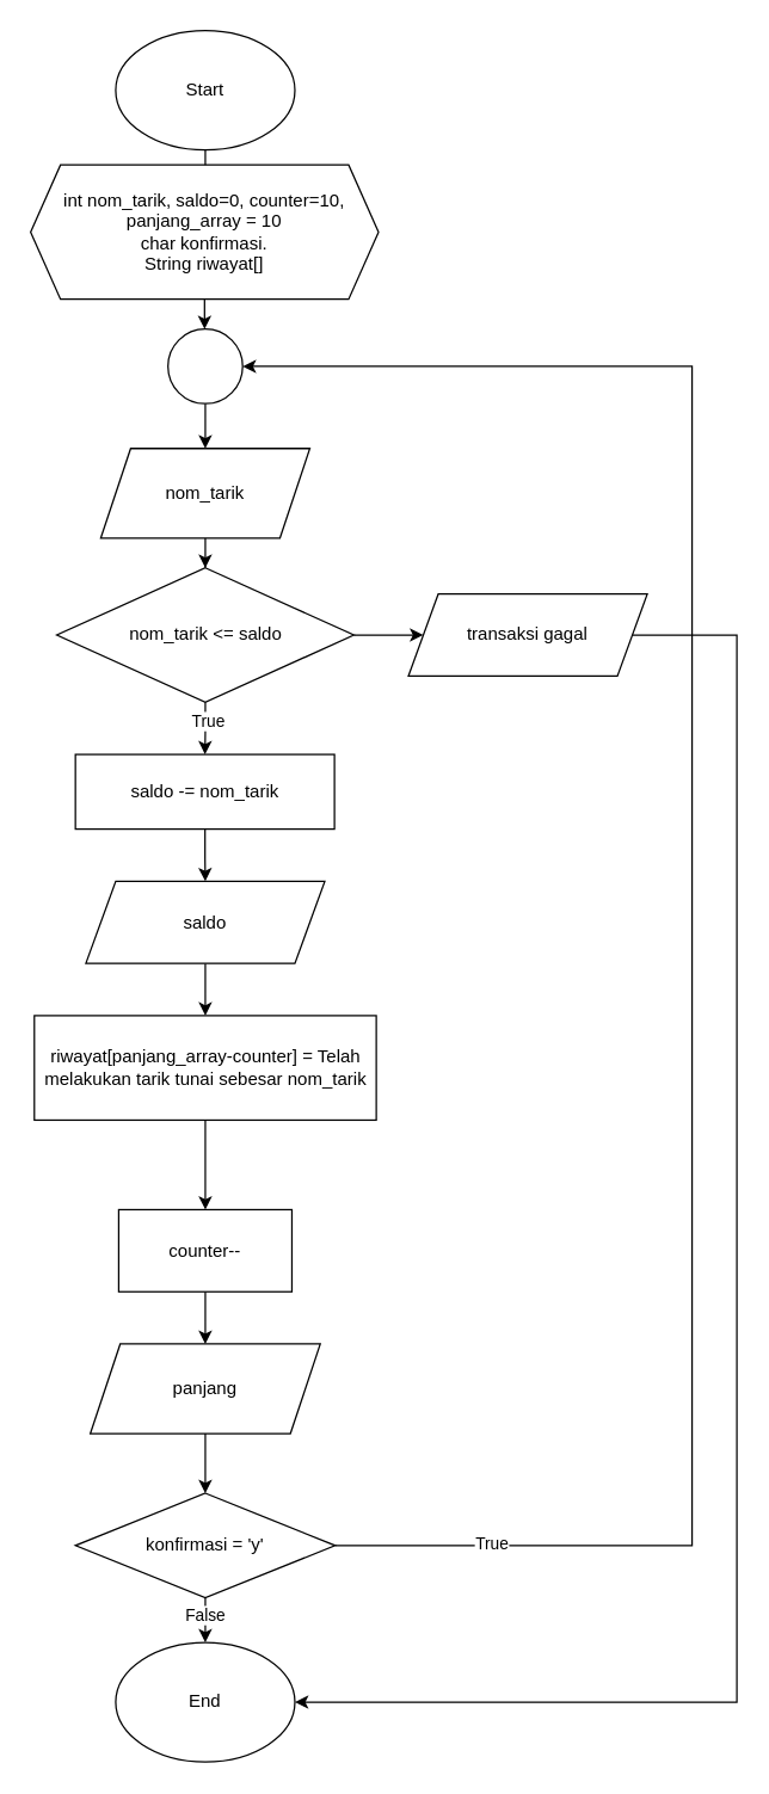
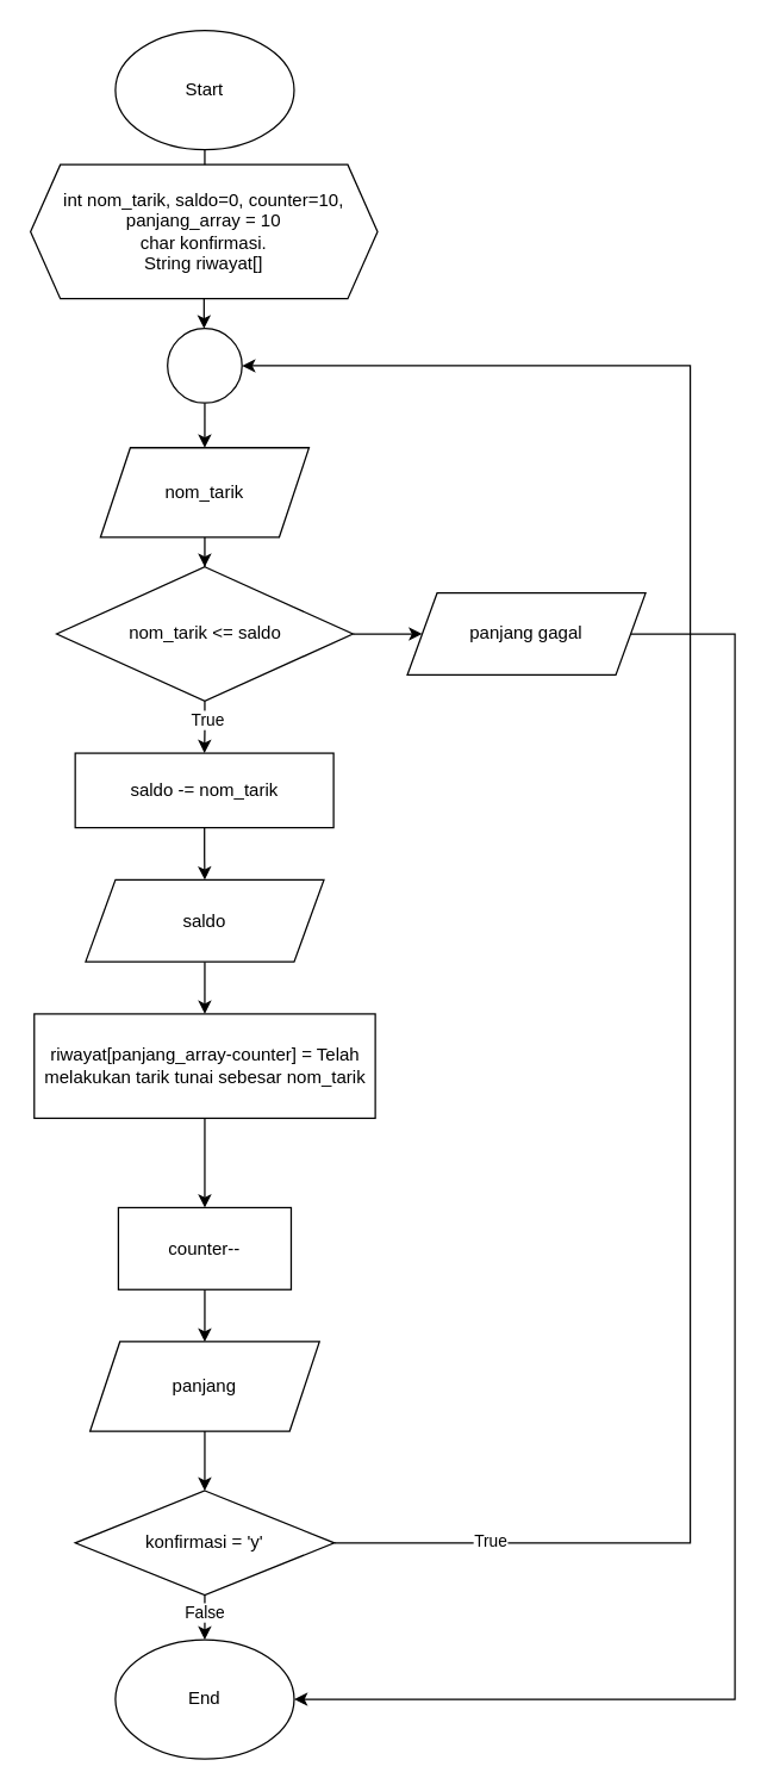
- <mxCell id="19" value="transaksi gagal" style="shape=parallelogram;perimeter=parallelogramPerimeter;whiteSpace=wrap;html=1;fixedSize=1;" parent="1" vertex="1"><mxGeometry x="273" y="397.5" width="160" height="55" as="geometry" /></mxCell>
+ <mxCell id="19" value="panjang gagal" style="shape=parallelogram;perimeter=parallelogramPerimeter;whiteSpace=wrap;html=1;fixedSize=1;" parent="1" vertex="1"><mxGeometry x="273" y="397.5" width="160" height="55" as="geometry" /></mxCell>
